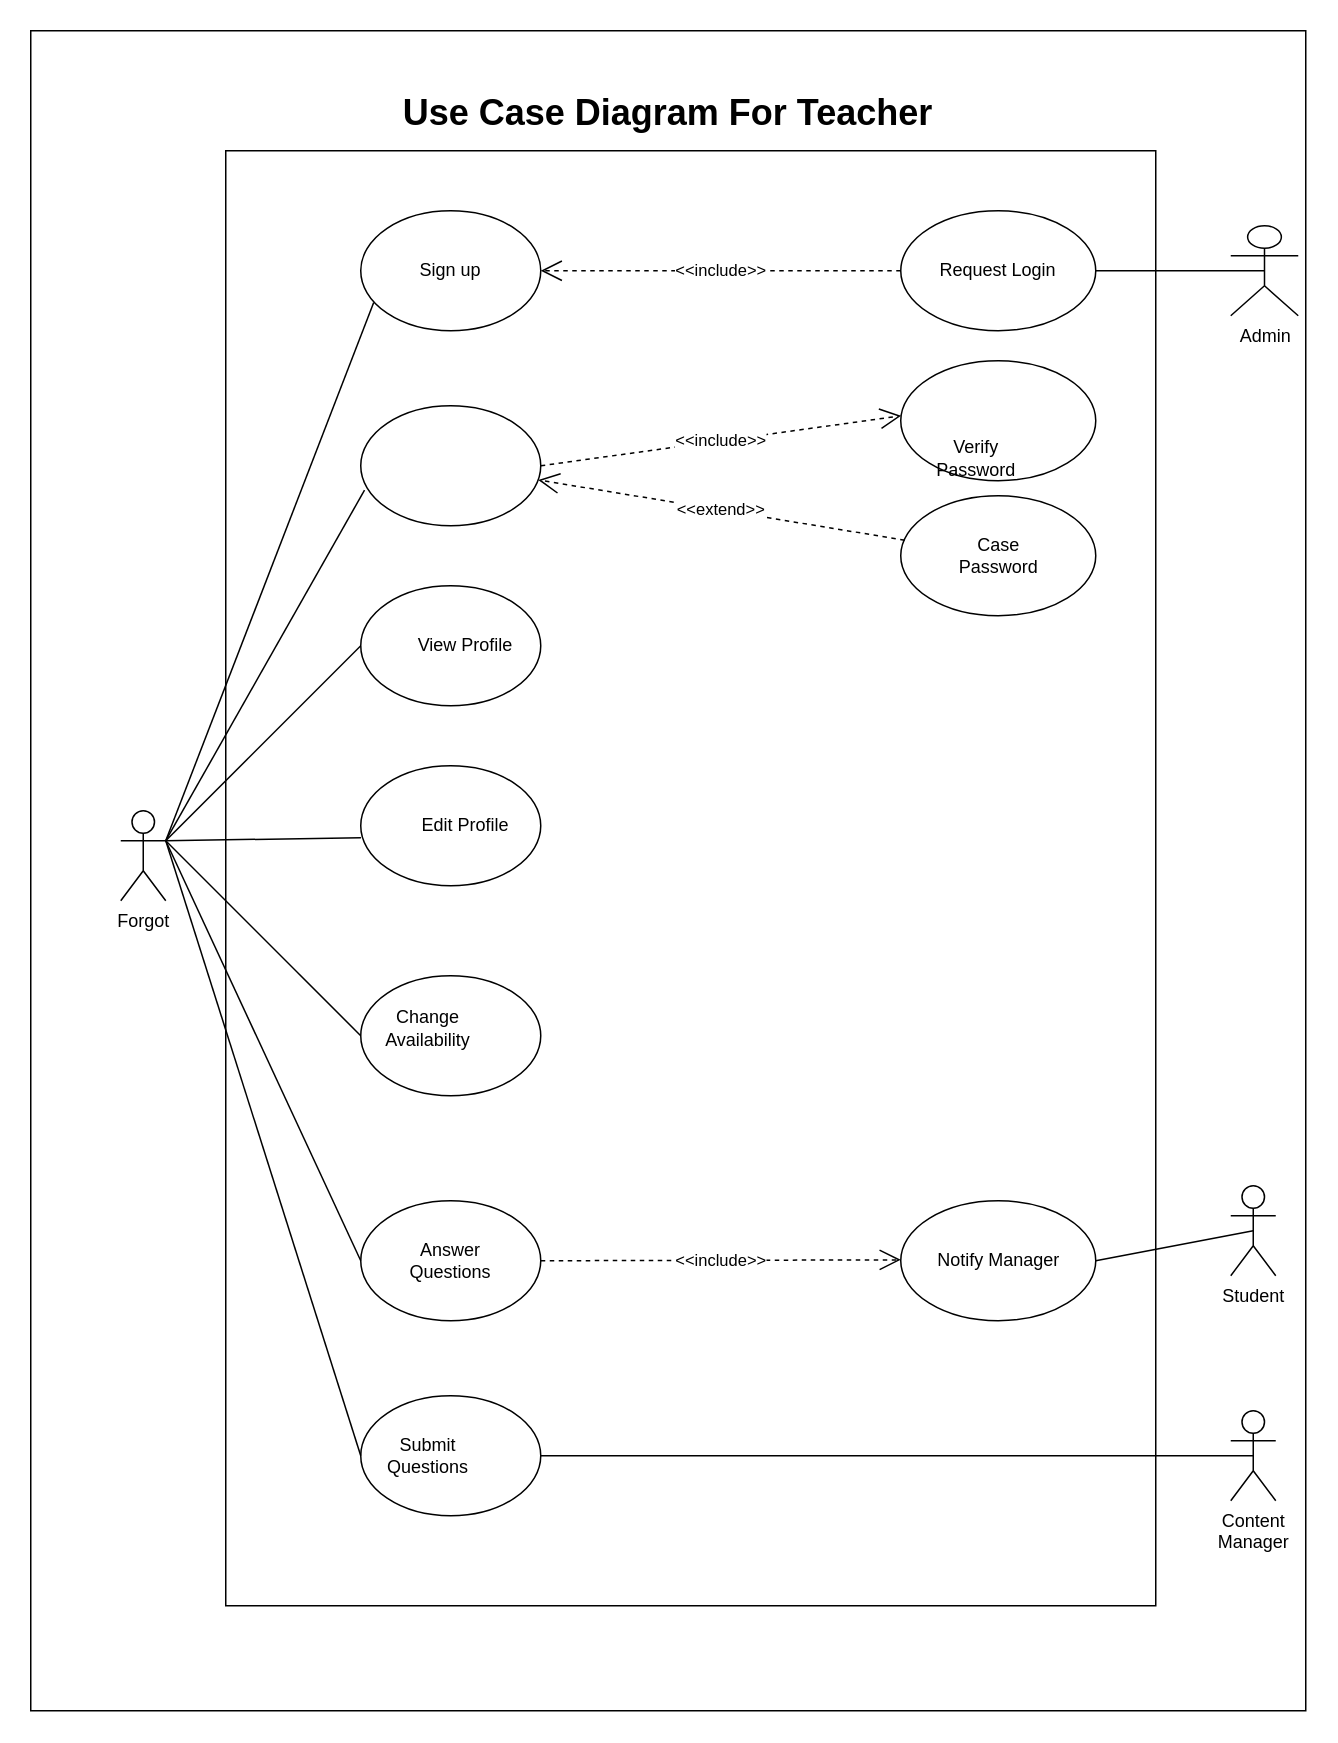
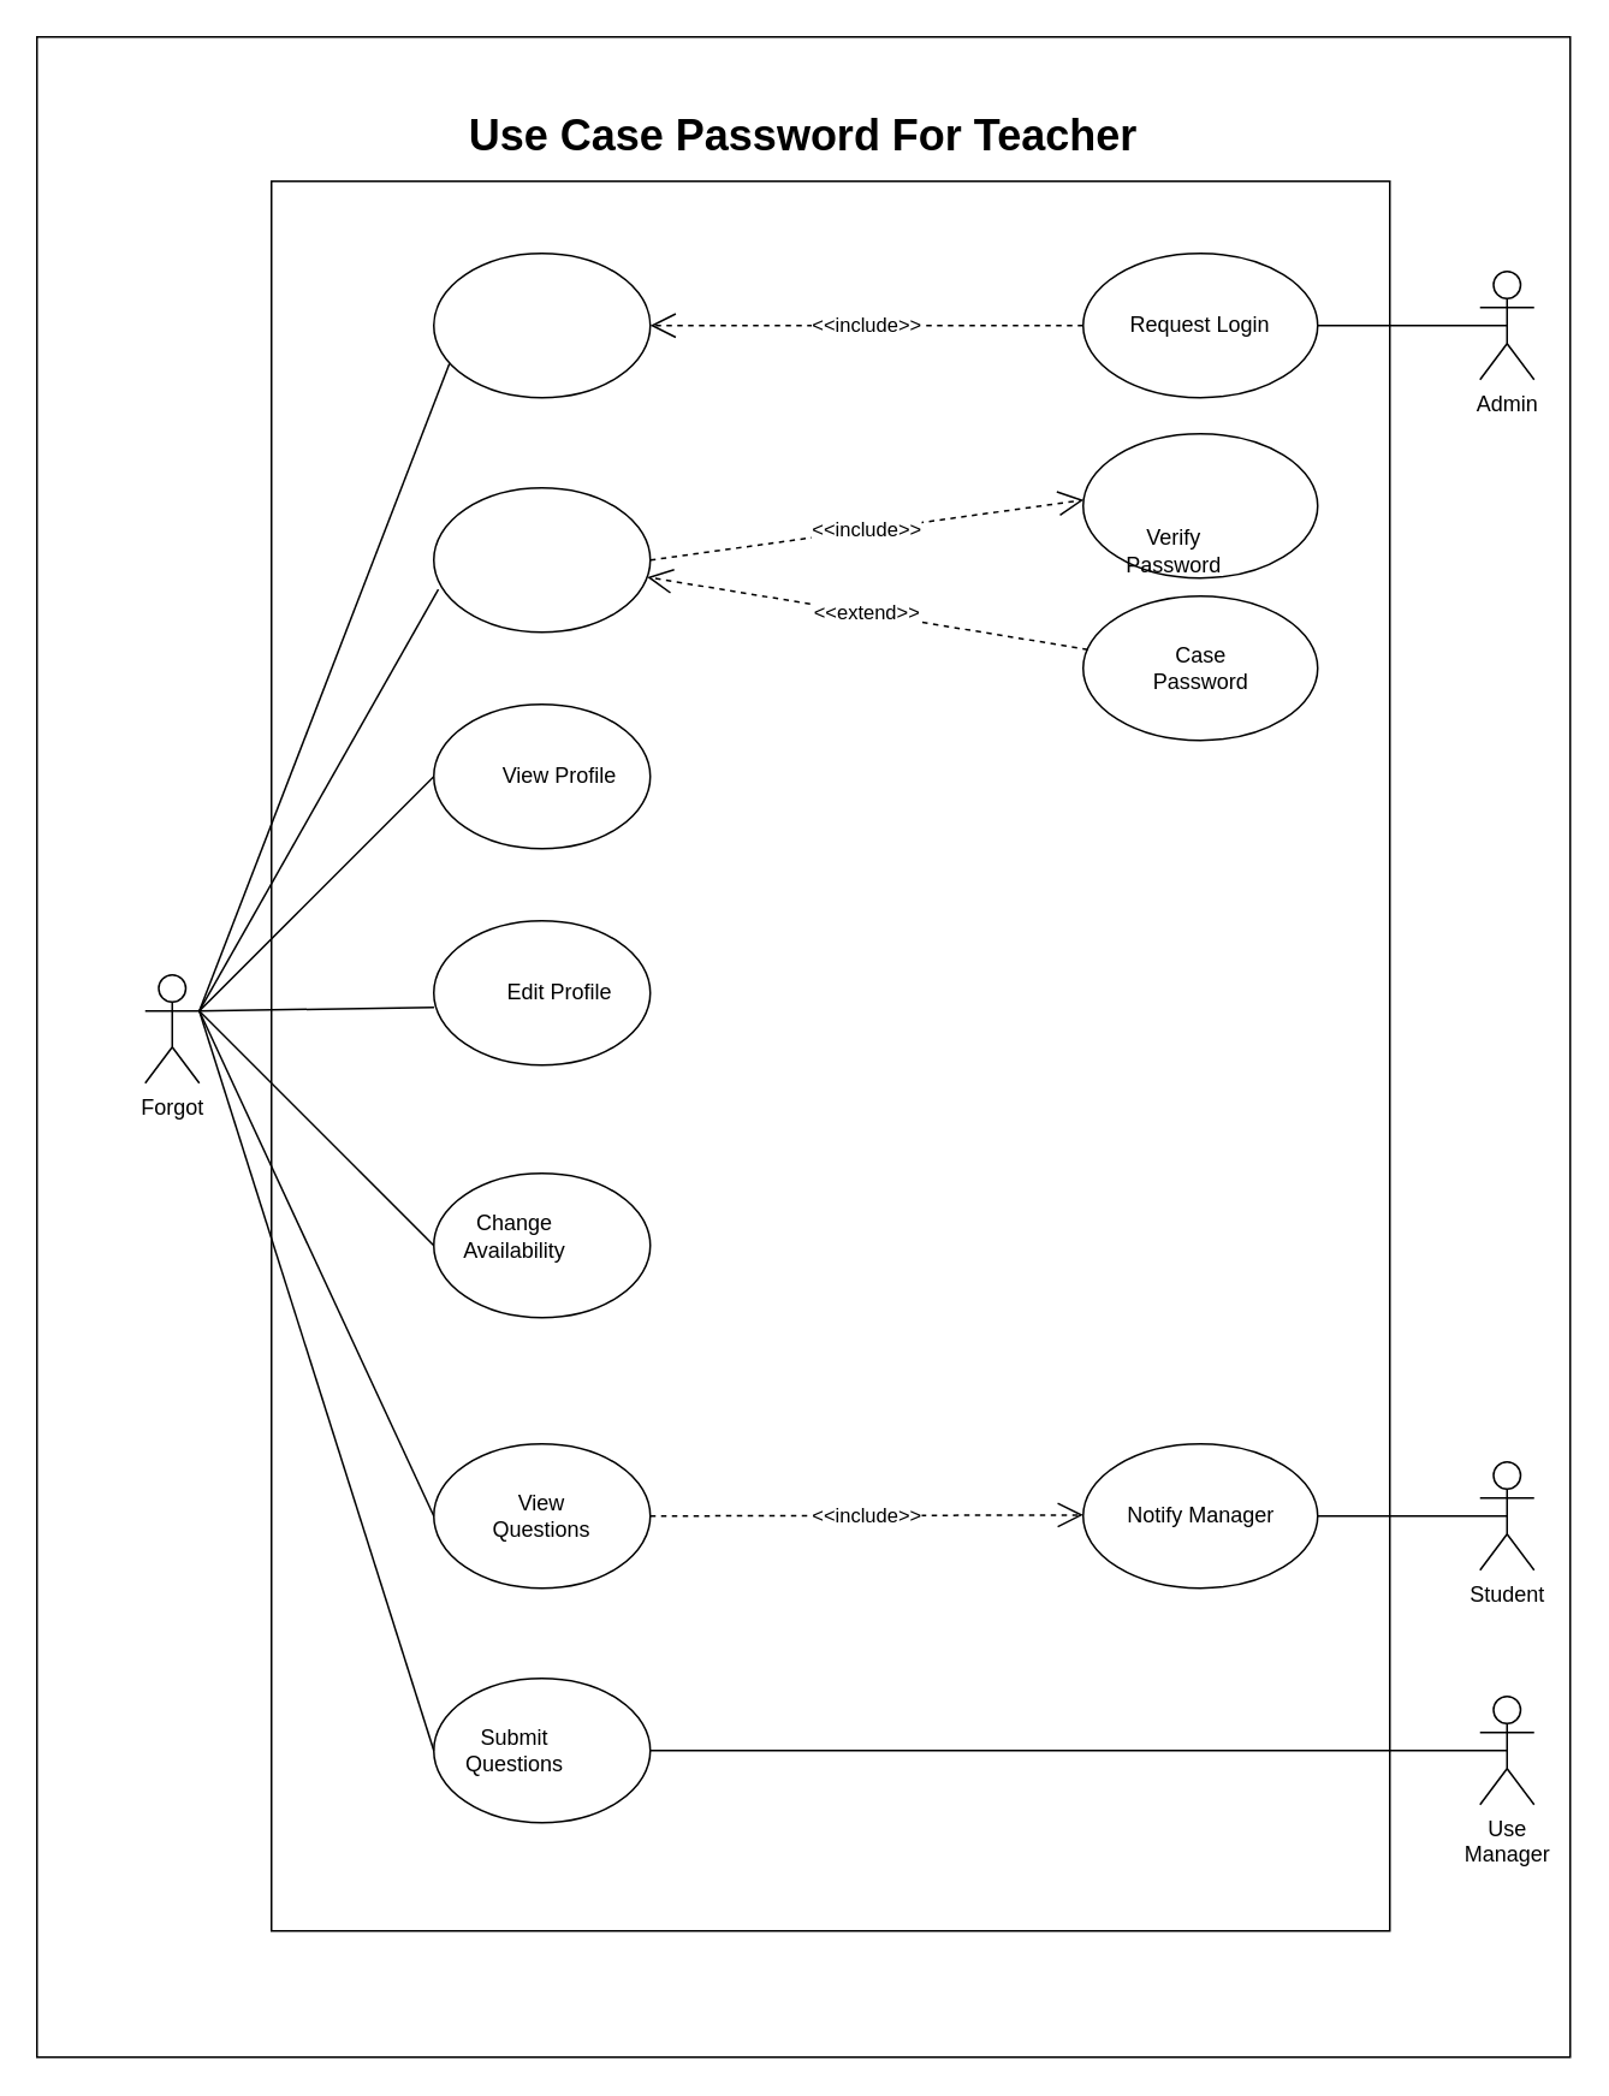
- <mxCell id="4" value="&lt;font style=&quot;font-size: 24px&quot;&gt;&lt;b&gt;Use Case Diagram For Teacher&lt;/b&gt;&lt;/font&gt;" style="text;html=1;strokeColor=none;fillColor=none;align=center;verticalAlign=middle;whiteSpace=wrap;rounded=0;" parent="1" vertex="1"><mxGeometry y="60" width="850" height="30" as="geometry" x="20" /></mxCell>
+ <mxCell id="4" value="&lt;font style=&quot;font-size: 24px&quot;&gt;&lt;b&gt;Use Case Password For Teacher&lt;/b&gt;&lt;/font&gt;" style="text;html=1;strokeColor=none;fillColor=none;align=center;verticalAlign=middle;whiteSpace=wrap;rounded=0;" parent="1" vertex="1"><mxGeometry y="60" width="850" height="30" as="geometry" x="20" /></mxCell>
- <mxCell id="13" value="Sign up" style="text;html=1;strokeColor=none;fillColor=none;align=center;verticalAlign=middle;whiteSpace=wrap;rounded=0;" parent="1" vertex="1"><mxGeometry x="275" y="170" width="50" height="20" as="geometry" /></mxCell>
- <mxCell id="37" value="Admin" style="shape=umlActor;verticalLabelPosition=bottom;labelBackgroundColor=#ffffff;verticalAlign=top;html=1;outlineConnect=0;" parent="1" vertex="1"><mxGeometry x="820" y="150" width="45" height="60" as="geometry" /></mxCell>
+ <mxCell id="37" value="Admin" style="shape=umlActor;verticalLabelPosition=bottom;labelBackgroundColor=#ffffff;verticalAlign=top;html=1;outlineConnect=0;" parent="1" vertex="1"><mxGeometry x="820" y="150" width="30" height="60" as="geometry" /></mxCell>
- <mxCell id="41" value="Student" style="shape=umlActor;verticalLabelPosition=bottom;labelBackgroundColor=#ffffff;verticalAlign=top;html=1;outlineConnect=0;" parent="1" vertex="1"><mxGeometry x="820" y="790" width="30" height="60" as="geometry" /></mxCell>
+ <mxCell id="41" value="Student" style="shape=umlActor;verticalLabelPosition=bottom;labelBackgroundColor=#ffffff;verticalAlign=top;html=1;outlineConnect=0;" parent="1" vertex="1"><mxGeometry x="820" y="810" width="30" height="60" as="geometry" /></mxCell>
- <mxCell id="16" value="Answer Questions" style="text;html=1;strokeColor=none;fillColor=none;align=center;verticalAlign=middle;whiteSpace=wrap;rounded=0;" parent="1" vertex="1"><mxGeometry x="265" y="830" width="70" height="20" as="geometry" /></mxCell>
+ <mxCell id="16" value="View Questions" style="text;html=1;strokeColor=none;fillColor=none;align=center;verticalAlign=middle;whiteSpace=wrap;rounded=0;" parent="1" vertex="1"><mxGeometry x="265" y="830" width="70" height="20" as="geometry" /></mxCell>
- <mxCell id="39" value="Content &lt;br&gt;Manager" style="shape=umlActor;verticalLabelPosition=bottom;labelBackgroundColor=#ffffff;verticalAlign=top;html=1;outlineConnect=0;" parent="1" vertex="1"><mxGeometry x="820" y="940" width="30" height="60" as="geometry" /></mxCell>
+ <mxCell id="39" value="Use &lt;br&gt;Manager" style="shape=umlActor;verticalLabelPosition=bottom;labelBackgroundColor=#ffffff;verticalAlign=top;html=1;outlineConnect=0;" parent="1" vertex="1"><mxGeometry x="820" y="940" width="30" height="60" as="geometry" /></mxCell>
